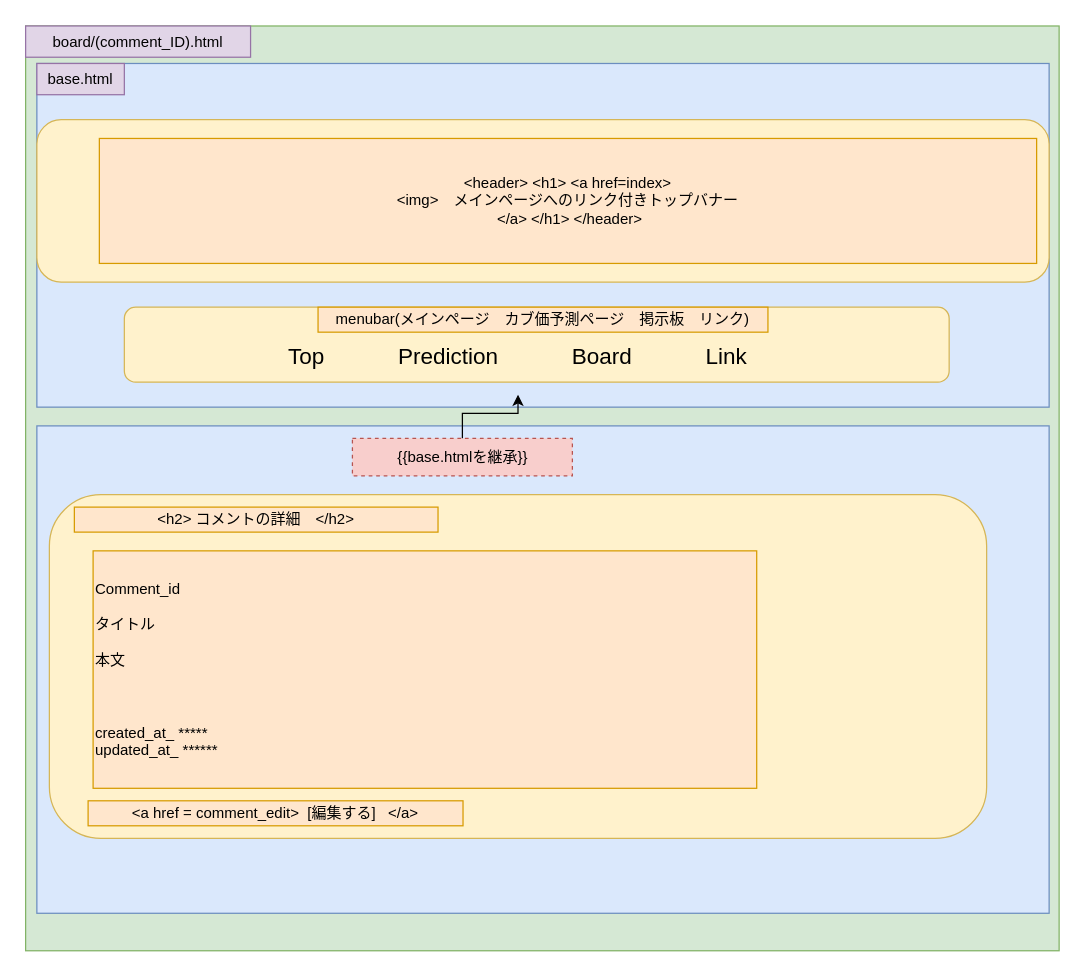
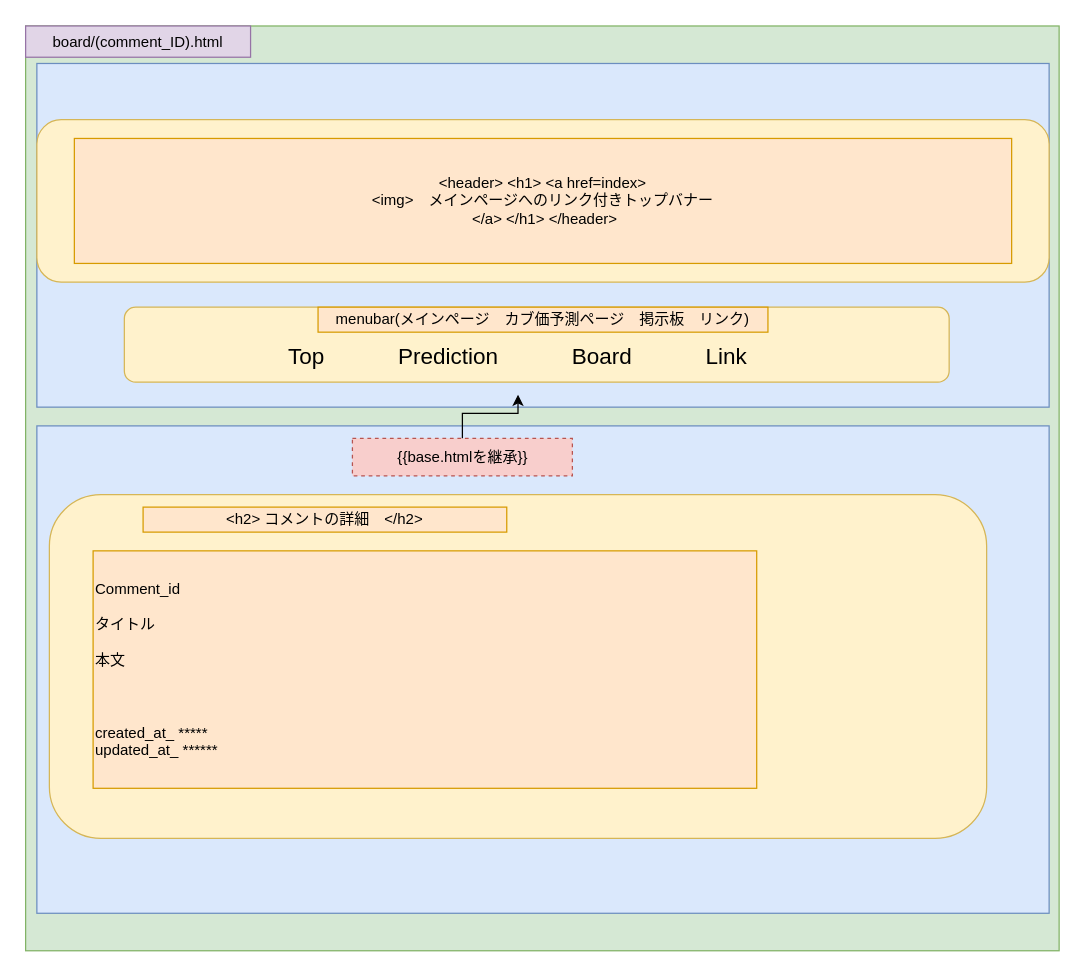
- <mxCell id="12" value="base.html" style="text;html=1;strokeColor=#9673a6;fillColor=#e1d5e7;align=center;verticalAlign=middle;whiteSpace=wrap;rounded=0;" vertex="1" parent="1"><mxGeometry x="29" y="50" width="70" height="25" as="geometry" /></mxCell>
- <mxCell id="6" value="&amp;lt;header&amp;gt; &amp;lt;h1&amp;gt; &amp;lt;a href=index&amp;gt;&lt;br&gt;&amp;lt;img&amp;gt;　メインページへのリンク付きトップバナー&lt;br&gt;&amp;nbsp;&amp;lt;/a&amp;gt; &amp;lt;/h1&amp;gt; &amp;lt;/header&amp;gt;" style="text;html=1;strokeColor=#d79b00;fillColor=#ffe6cc;align=center;verticalAlign=middle;whiteSpace=wrap;rounded=0;" vertex="1" parent="1"><mxGeometry x="79" y="110" width="750" height="100" as="geometry" /></mxCell>
+ <mxCell id="6" value="&amp;lt;header&amp;gt; &amp;lt;h1&amp;gt; &amp;lt;a href=index&amp;gt;&lt;br&gt;&amp;lt;img&amp;gt;　メインページへのリンク付きトップバナー&lt;br&gt;&amp;nbsp;&amp;lt;/a&amp;gt; &amp;lt;/h1&amp;gt; &amp;lt;/header&amp;gt;" style="text;html=1;strokeColor=#d79b00;fillColor=#ffe6cc;align=center;verticalAlign=middle;whiteSpace=wrap;rounded=0;" vertex="1" parent="1"><mxGeometry x="59" y="110" width="750" height="100" as="geometry" /></mxCell>
- <mxCell id="11" value="&amp;lt;h2&amp;gt; コメントの詳細　&amp;lt;/h2&amp;gt;" style="text;html=1;strokeColor=#d79b00;fillColor=#ffe6cc;align=center;verticalAlign=middle;whiteSpace=wrap;rounded=0;" vertex="1" parent="1"><mxGeometry x="59" y="405" width="291" height="20" as="geometry" /></mxCell>
+ <mxCell id="11" value="&amp;lt;h2&amp;gt; コメントの詳細　&amp;lt;/h2&amp;gt;" style="text;html=1;strokeColor=#d79b00;fillColor=#ffe6cc;align=center;verticalAlign=middle;whiteSpace=wrap;rounded=0;" vertex="1" parent="1"><mxGeometry x="114" y="405" width="291" height="20" as="geometry" /></mxCell>
- <mxCell id="17" value="&amp;lt;a href = comment_edit&amp;gt;&amp;nbsp; [編集する]&amp;nbsp; &amp;nbsp;&amp;lt;/a&amp;gt;" style="text;html=1;strokeColor=#d79b00;fillColor=#ffe6cc;align=center;verticalAlign=middle;whiteSpace=wrap;rounded=0;" vertex="1" parent="1"><mxGeometry x="70" y="640" width="300" height="20" as="geometry" /></mxCell>
